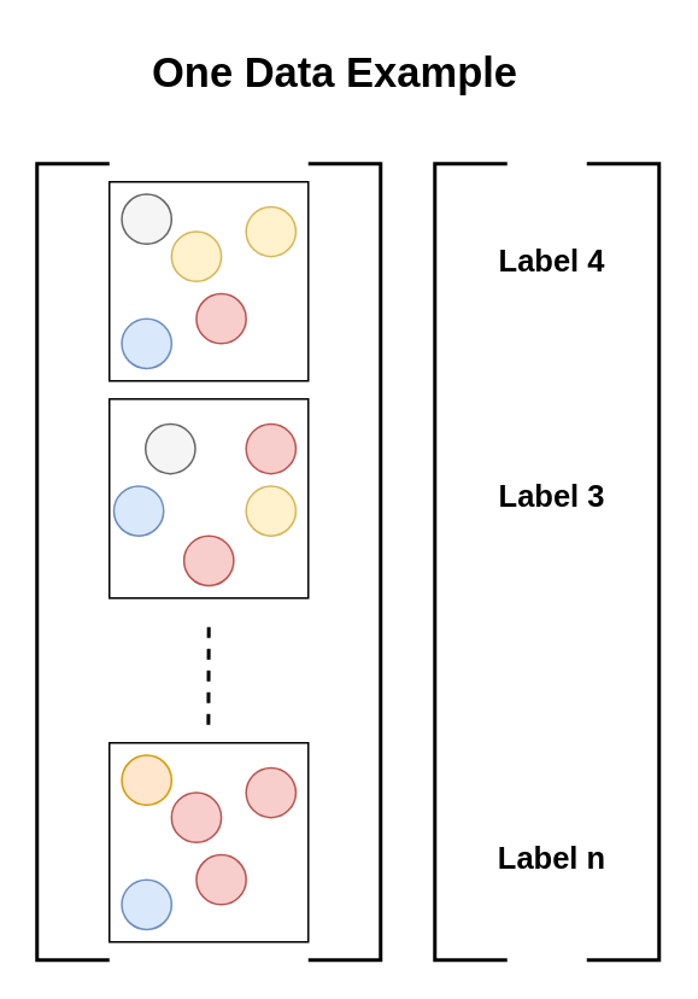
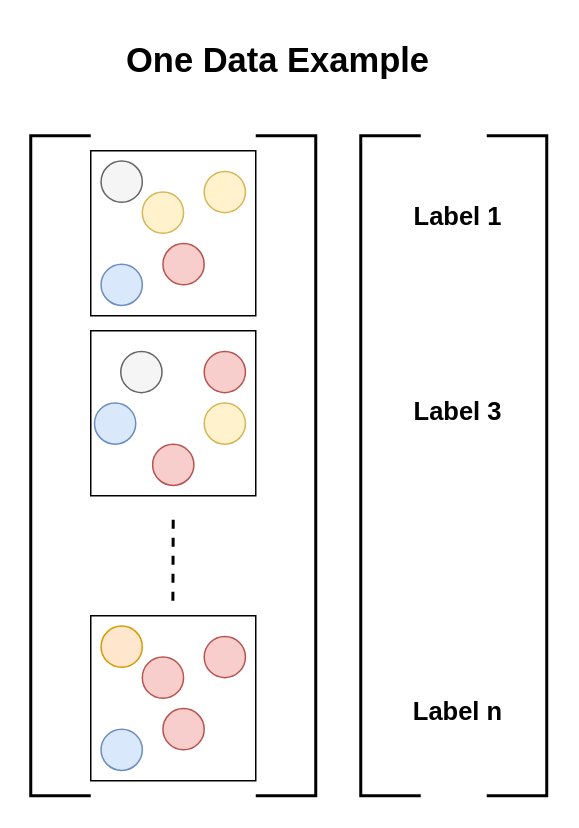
- <mxCell id="30" value="&lt;font size=&quot;1&quot;&gt;&lt;b style=&quot;font-size: 17px;&quot;&gt;Label 4&lt;/b&gt;&lt;/font&gt;" style="text;html=1;strokeColor=none;fillColor=none;align=center;verticalAlign=middle;whiteSpace=wrap;rounded=0;" vertex="1" parent="27"><mxGeometry x="30" y="40" width="70" height="30" as="geometry" /></mxCell>
+ <mxCell id="30" value="&lt;font size=&quot;1&quot;&gt;&lt;b style=&quot;font-size: 17px;&quot;&gt;Label 1&lt;/b&gt;&lt;/font&gt;" style="text;html=1;strokeColor=none;fillColor=none;align=center;verticalAlign=middle;whiteSpace=wrap;rounded=0;" vertex="1" parent="27"><mxGeometry x="30" y="40" width="70" height="30" as="geometry" /></mxCell>
